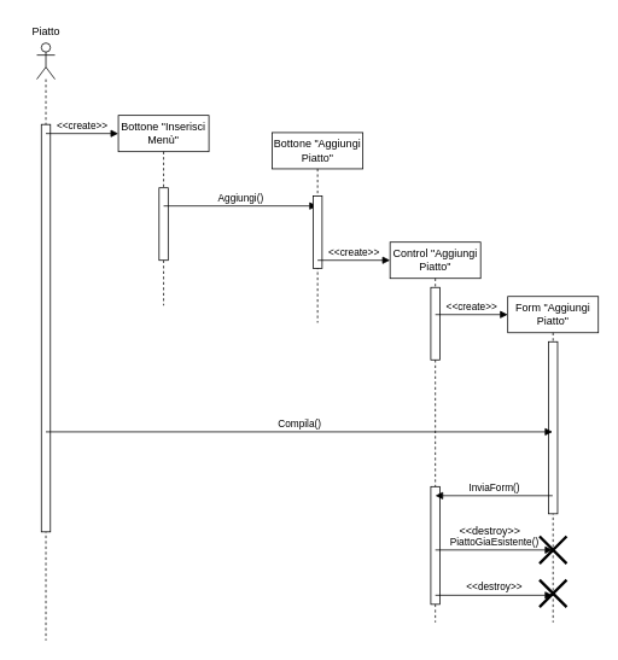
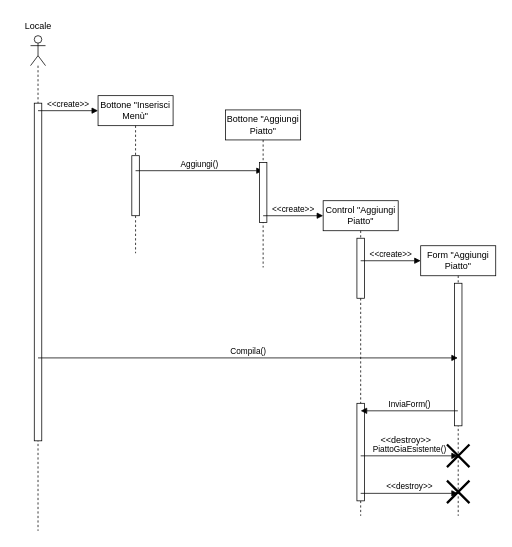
- <mxCell id="4" value="Piatto" style="text;html=1;align=center;verticalAlign=middle;resizable=0;points=[];autosize=1;strokeColor=none;fillColor=none;" parent="1" vertex="1"><mxGeometry x="20" y="20" width="60" height="30" as="geometry" /></mxCell>
+ <mxCell id="4" value="Locale" style="text;html=1;align=center;verticalAlign=middle;resizable=0;points=[];autosize=1;strokeColor=none;fillColor=none;" parent="1" vertex="1"><mxGeometry x="20" y="20" width="60" height="30" as="geometry" /></mxCell>
